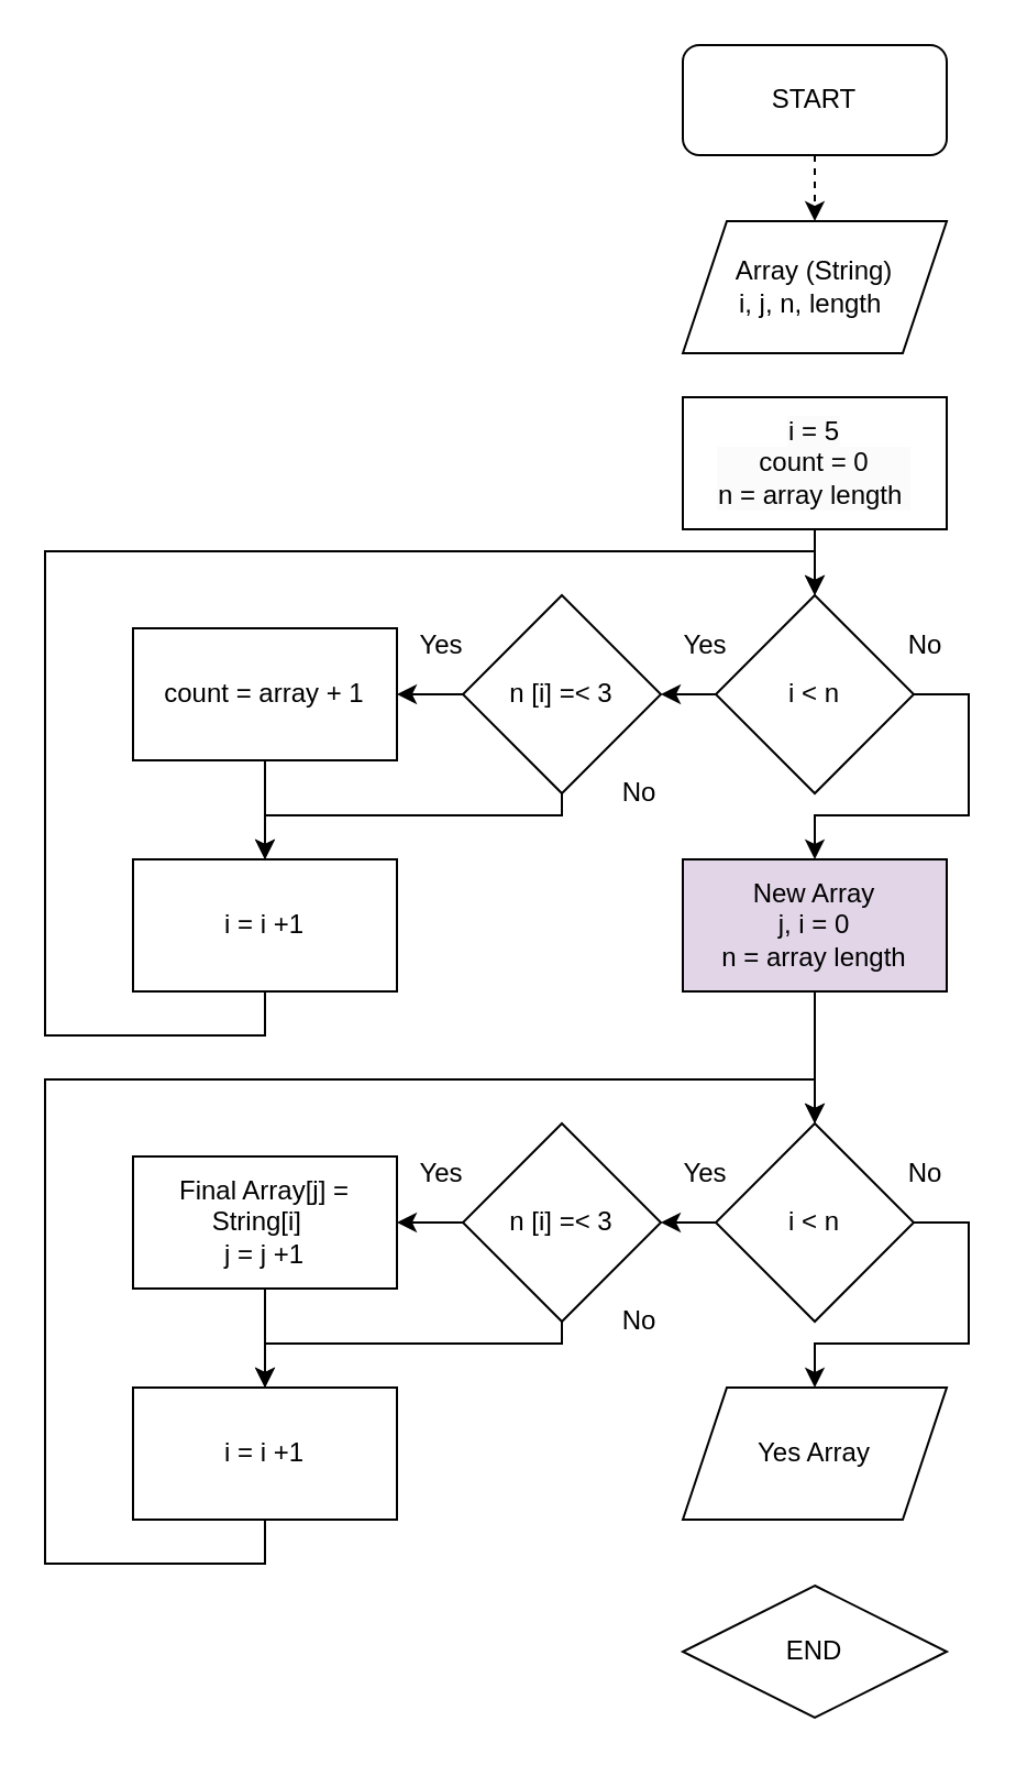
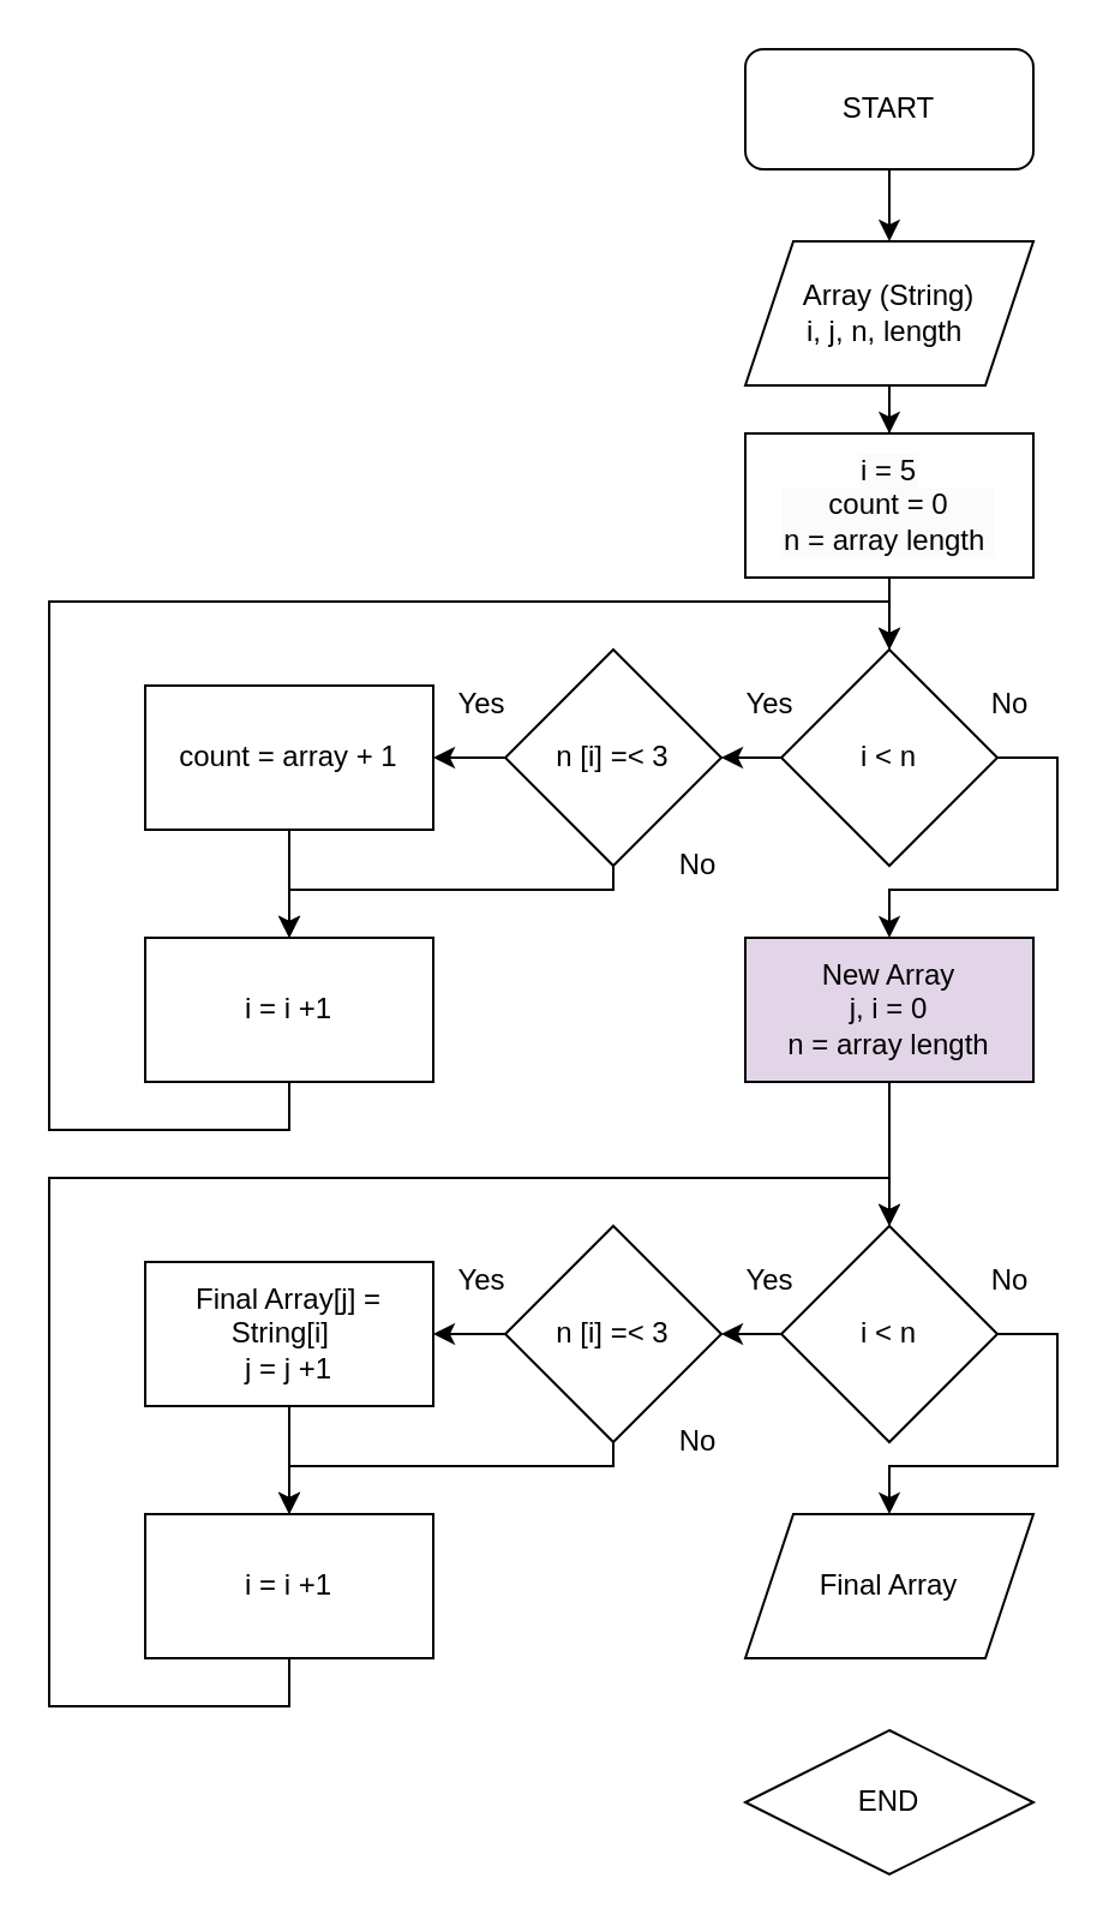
- <mxCell id="2" style="edgeStyle=orthogonalEdgeStyle;rounded=0;orthogonalLoop=1;jettySize=auto;html=1;exitX=0.5;exitY=1;exitDx=0;exitDy=0;entryX=0.5;entryY=0;entryDx=0;entryDy=0;dashed=1;" edge="1" parent="1" source="3" target="6"><mxGeometry relative="1" as="geometry" /></mxCell>
+ <mxCell id="2" style="edgeStyle=orthogonalEdgeStyle;rounded=0;orthogonalLoop=1;jettySize=auto;html=1;exitX=0.5;exitY=1;exitDx=0;exitDy=0;entryX=0.5;entryY=0;entryDx=0;entryDy=0;" edge="1" parent="1" source="3" target="6"><mxGeometry relative="1" as="geometry" /></mxCell>
+ <mxCell id="5" value="" style="edgeStyle=orthogonalEdgeStyle;rounded=0;orthogonalLoop=1;jettySize=auto;html=1;" edge="1" parent="1" source="6" target="11"><mxGeometry relative="1" as="geometry" /></mxCell>
- <mxCell id="30" value="Yes Array" style="shape=parallelogram;perimeter=parallelogramPerimeter;whiteSpace=wrap;html=1;fixedSize=1;" vertex="1" parent="1"><mxGeometry x="310" y="630" width="120" height="60" as="geometry" /></mxCell>
+ <mxCell id="30" value="Final Array" style="shape=parallelogram;perimeter=parallelogramPerimeter;whiteSpace=wrap;html=1;fixedSize=1;" vertex="1" parent="1"><mxGeometry x="310" y="630" width="120" height="60" as="geometry" /></mxCell>
